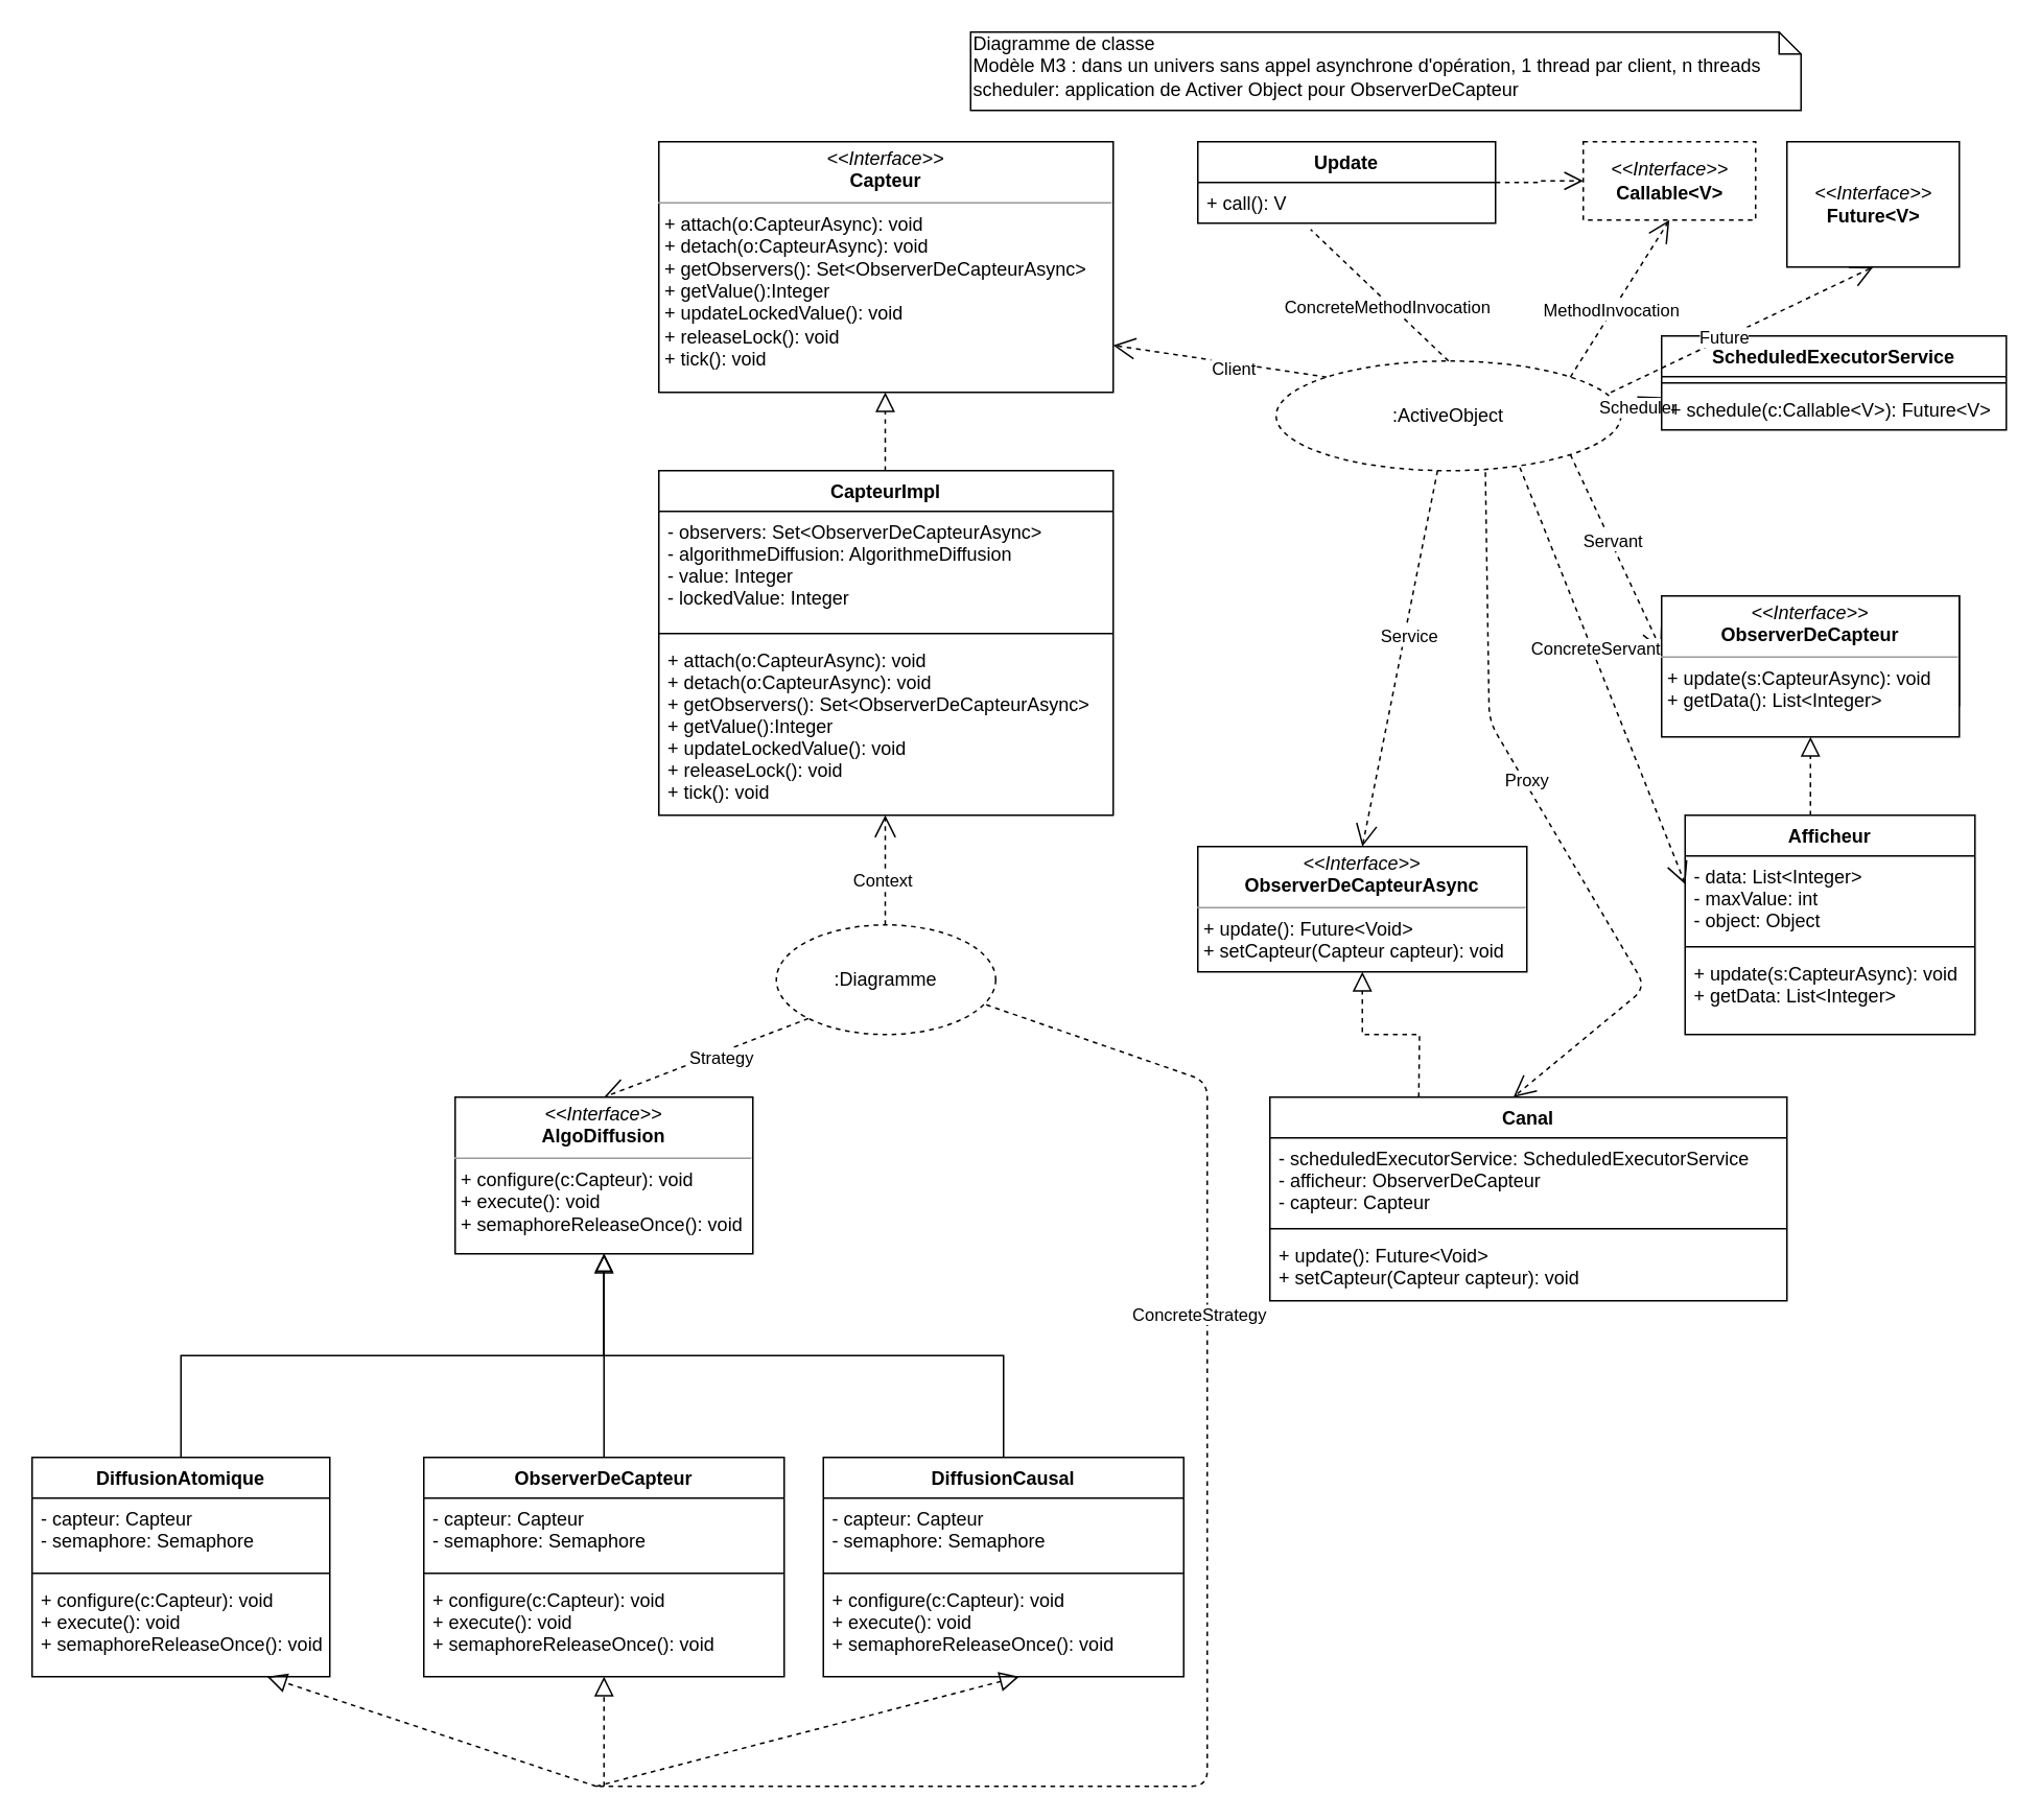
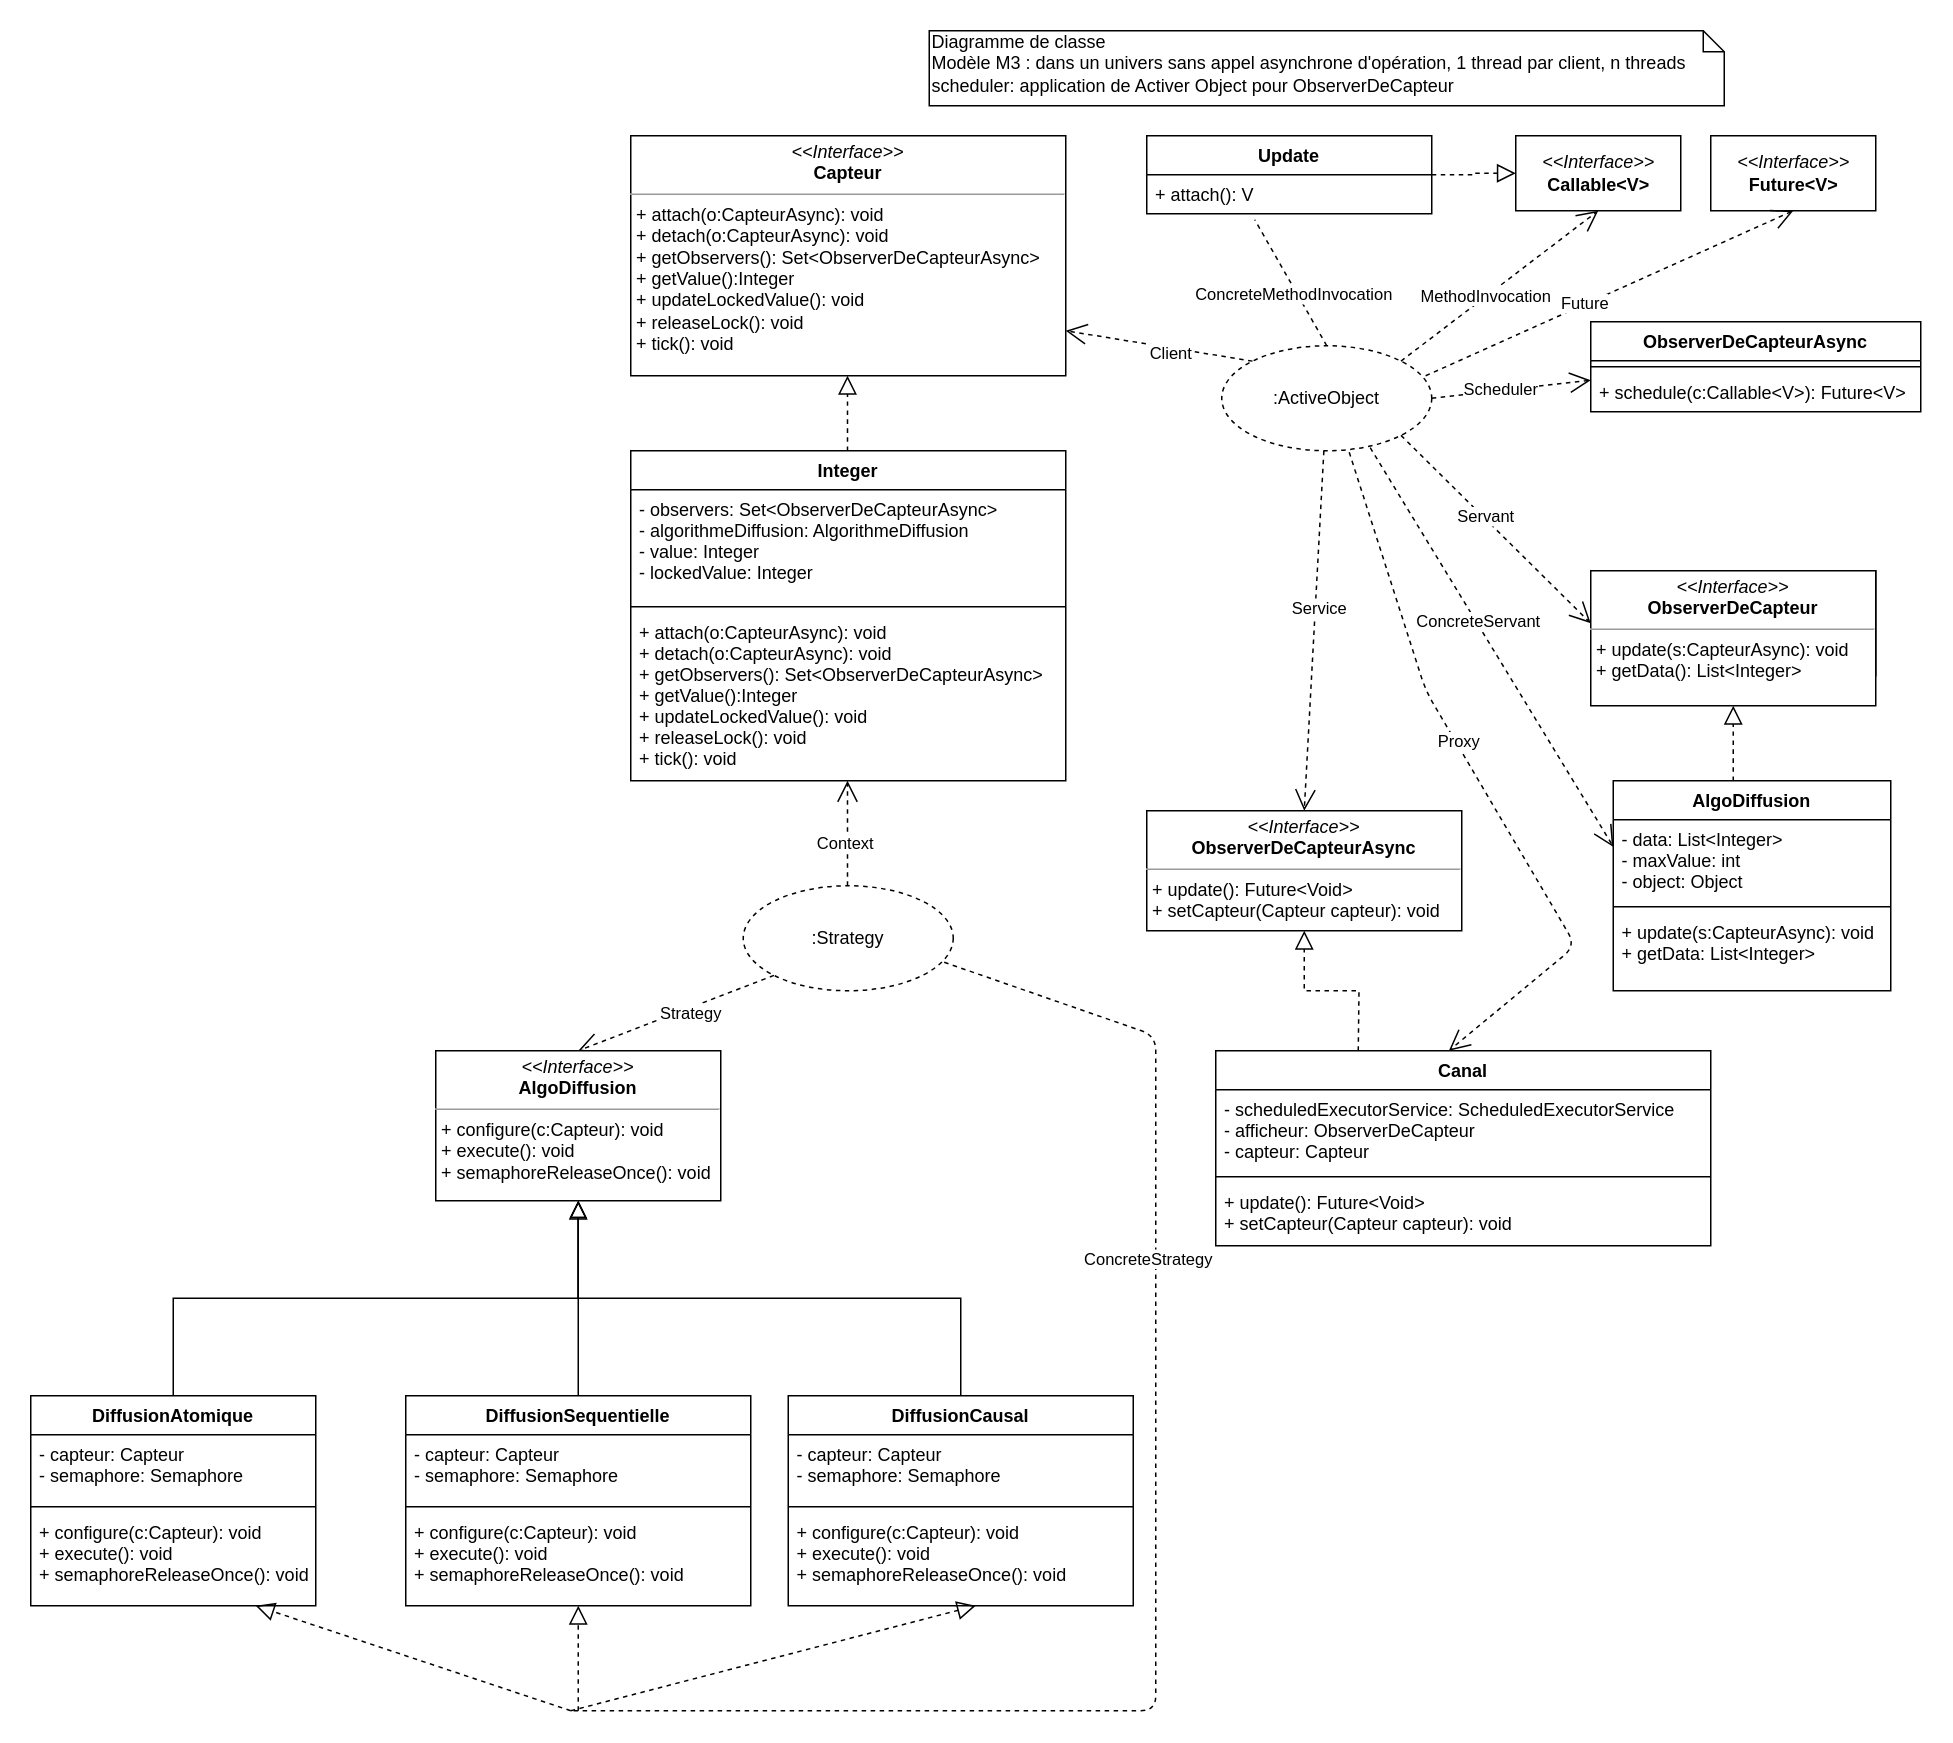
- <mxCell id="30" style="edgeStyle=orthogonalEdgeStyle;rounded=0;orthogonalLoop=1;jettySize=auto;html=1;entryX=0;entryY=0.5;entryDx=0;entryDy=0;dashed=1;endArrow=open;endFill=0;endSize=10;" parent="1" source="11" target="25" edge="1"><mxGeometry relative="1" as="geometry"><mxPoint x="980" y="130" as="sourcePoint" /><mxPoint x="625" y="590" as="targetPoint" /></mxGeometry></mxCell>
+ <mxCell id="30" style="edgeStyle=orthogonalEdgeStyle;rounded=0;orthogonalLoop=1;jettySize=auto;html=1;entryX=0;entryY=0.5;entryDx=0;entryDy=0;dashed=1;endArrow=block;endFill=0;endSize=10;" parent="1" source="11" target="25" edge="1"><mxGeometry relative="1" as="geometry"><mxPoint x="980" y="130" as="sourcePoint" /><mxPoint x="625" y="590" as="targetPoint" /></mxGeometry></mxCell>
- <mxCell id="25" value="&lt;i&gt;&amp;lt;&amp;lt;Interface&amp;gt;&amp;gt;&lt;/i&gt;&lt;br&gt;&lt;b&gt;Callable&amp;lt;V&amp;gt;&lt;/b&gt;" style="html=1;dashed=1;" parent="1" vertex="1"><mxGeometry x="1010" y="90" width="110" height="50" as="geometry" /></mxCell>
+ <mxCell id="25" value="&lt;i&gt;&amp;lt;&amp;lt;Interface&amp;gt;&amp;gt;&lt;/i&gt;&lt;br&gt;&lt;b&gt;Callable&amp;lt;V&amp;gt;&lt;/b&gt;" style="html=1;" parent="1" vertex="1"><mxGeometry x="1010" y="90" width="110" height="50" as="geometry" /></mxCell>
- <mxCell id="12" value="+ call(): V" style="text;strokeColor=none;fillColor=none;align=left;verticalAlign=top;spacingLeft=4;spacingRight=4;overflow=hidden;rotatable=0;points=[[0,0.5],[1,0.5]];portConstraint=eastwest;" parent="11" vertex="1"><mxGeometry y="26" width="190" height="26" as="geometry" /></mxCell>
+ <mxCell id="12" value="+ attach(): V" style="text;strokeColor=none;fillColor=none;align=left;verticalAlign=top;spacingLeft=4;spacingRight=4;overflow=hidden;rotatable=0;points=[[0,0.5],[1,0.5]];portConstraint=eastwest;" parent="11" vertex="1"><mxGeometry y="26" width="190" height="26" as="geometry" /></mxCell>
- <mxCell id="24" value="&lt;i&gt;&amp;lt;&amp;lt;Interface&amp;gt;&amp;gt;&lt;/i&gt;&lt;br&gt;&lt;b&gt;Future&amp;lt;V&amp;gt;&lt;/b&gt;" style="html=1;" parent="1" vertex="1"><mxGeometry x="1140" y="90" width="110" height="80" as="geometry" /></mxCell>
+ <mxCell id="24" value="&lt;i&gt;&amp;lt;&amp;lt;Interface&amp;gt;&amp;gt;&lt;/i&gt;&lt;br&gt;&lt;b&gt;Future&amp;lt;V&amp;gt;&lt;/b&gt;" style="html=1;" parent="1" vertex="1"><mxGeometry x="1140" y="90" width="110" height="50" as="geometry" /></mxCell>
- <mxCell id="21" value="ScheduledExecutorService" style="swimlane;fontStyle=1;align=center;verticalAlign=top;childLayout=stackLayout;horizontal=1;startSize=26;horizontalStack=0;resizeParent=1;resizeParentMax=0;resizeLast=0;collapsible=1;marginBottom=0;" parent="1" vertex="1"><mxGeometry x="1060" y="214" width="220" height="60" as="geometry" /></mxCell>
+ <mxCell id="21" value="ObserverDeCapteurAsync" style="swimlane;fontStyle=1;align=center;verticalAlign=top;childLayout=stackLayout;horizontal=1;startSize=26;horizontalStack=0;resizeParent=1;resizeParentMax=0;resizeLast=0;collapsible=1;marginBottom=0;" parent="1" vertex="1"><mxGeometry x="1060" y="214" width="220" height="60" as="geometry" /></mxCell>
- <mxCell id="3" value=":ActiveObject" style="ellipse;whiteSpace=wrap;html=1;dashed=1;" parent="1" vertex="1"><mxGeometry x="814" y="230" width="220" height="70" as="geometry" /></mxCell>
+ <mxCell id="3" value=":ActiveObject" style="ellipse;whiteSpace=wrap;html=1;dashed=1;" parent="1" vertex="1"><mxGeometry x="814" y="230" width="140" height="70" as="geometry" /></mxCell>
- <mxCell id="35" value="CapteurImpl" style="swimlane;fontStyle=1;align=center;verticalAlign=top;childLayout=stackLayout;horizontal=1;startSize=26;horizontalStack=0;resizeParent=1;resizeParentMax=0;resizeLast=0;collapsible=1;marginBottom=0;" parent="1" vertex="1"><mxGeometry x="420" y="300" width="290" height="220" as="geometry" /></mxCell>
+ <mxCell id="35" value="Integer" style="swimlane;fontStyle=1;align=center;verticalAlign=top;childLayout=stackLayout;horizontal=1;startSize=26;horizontalStack=0;resizeParent=1;resizeParentMax=0;resizeLast=0;collapsible=1;marginBottom=0;" parent="1" vertex="1"><mxGeometry x="420" y="300" width="290" height="220" as="geometry" /></mxCell>
- <mxCell id="69" value="Afficheur" style="swimlane;fontStyle=1;align=center;verticalAlign=top;childLayout=stackLayout;horizontal=1;startSize=26;horizontalStack=0;resizeParent=1;resizeParentMax=0;resizeLast=0;collapsible=1;marginBottom=0;" parent="1" vertex="1"><mxGeometry x="1075" y="520" width="185" height="140" as="geometry" /></mxCell>
+ <mxCell id="69" value="AlgoDiffusion" style="swimlane;fontStyle=1;align=center;verticalAlign=top;childLayout=stackLayout;horizontal=1;startSize=26;horizontalStack=0;resizeParent=1;resizeParentMax=0;resizeLast=0;collapsible=1;marginBottom=0;" parent="1" vertex="1"><mxGeometry x="1075" y="520" width="185" height="140" as="geometry" /></mxCell>
- <mxCell id="41" value=":Diagramme" style="ellipse;whiteSpace=wrap;html=1;dashed=1;" parent="1" vertex="1"><mxGeometry x="495" y="590" width="140" height="70" as="geometry" /></mxCell>
+ <mxCell id="41" value=":Strategy" style="ellipse;whiteSpace=wrap;html=1;dashed=1;" parent="1" vertex="1"><mxGeometry x="495" y="590" width="140" height="70" as="geometry" /></mxCell>
- <mxCell id="48" value="ObserverDeCapteur" style="swimlane;fontStyle=1;align=center;verticalAlign=top;childLayout=stackLayout;horizontal=1;startSize=26;horizontalStack=0;resizeParent=1;resizeParentMax=0;resizeLast=0;collapsible=1;marginBottom=0;" parent="1" vertex="1"><mxGeometry x="270" y="930" width="230" height="140" as="geometry" /></mxCell>
+ <mxCell id="48" value="DiffusionSequentielle" style="swimlane;fontStyle=1;align=center;verticalAlign=top;childLayout=stackLayout;horizontal=1;startSize=26;horizontalStack=0;resizeParent=1;resizeParentMax=0;resizeLast=0;collapsible=1;marginBottom=0;" parent="1" vertex="1"><mxGeometry x="270" y="930" width="230" height="140" as="geometry" /></mxCell>
